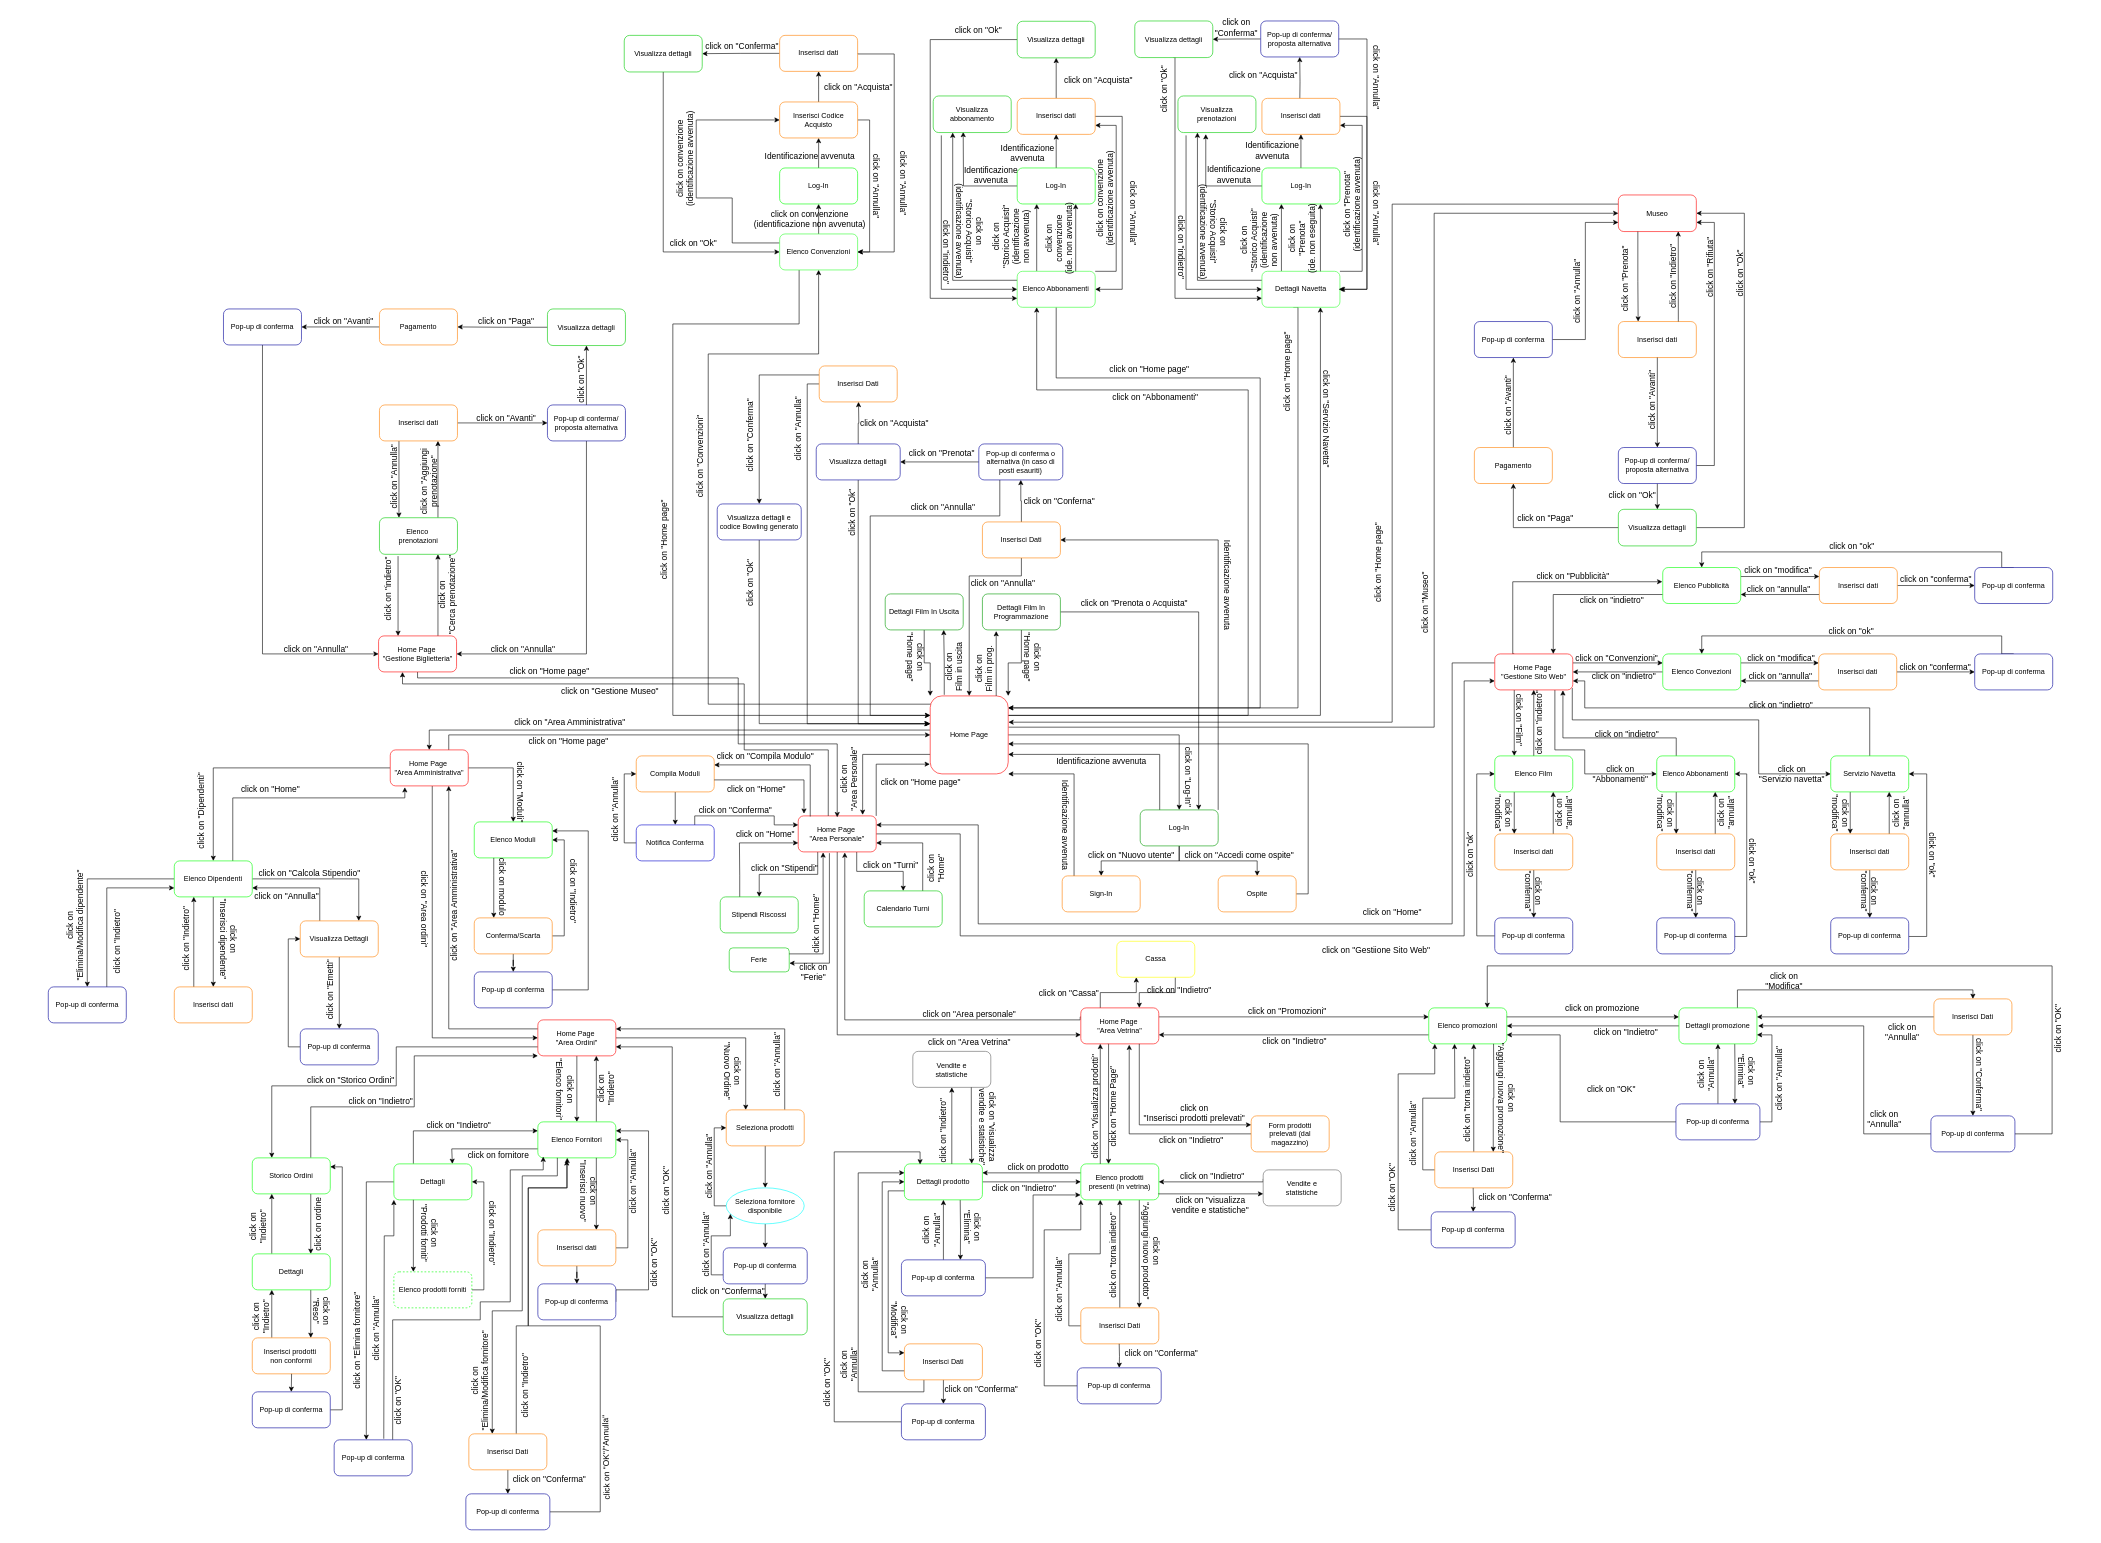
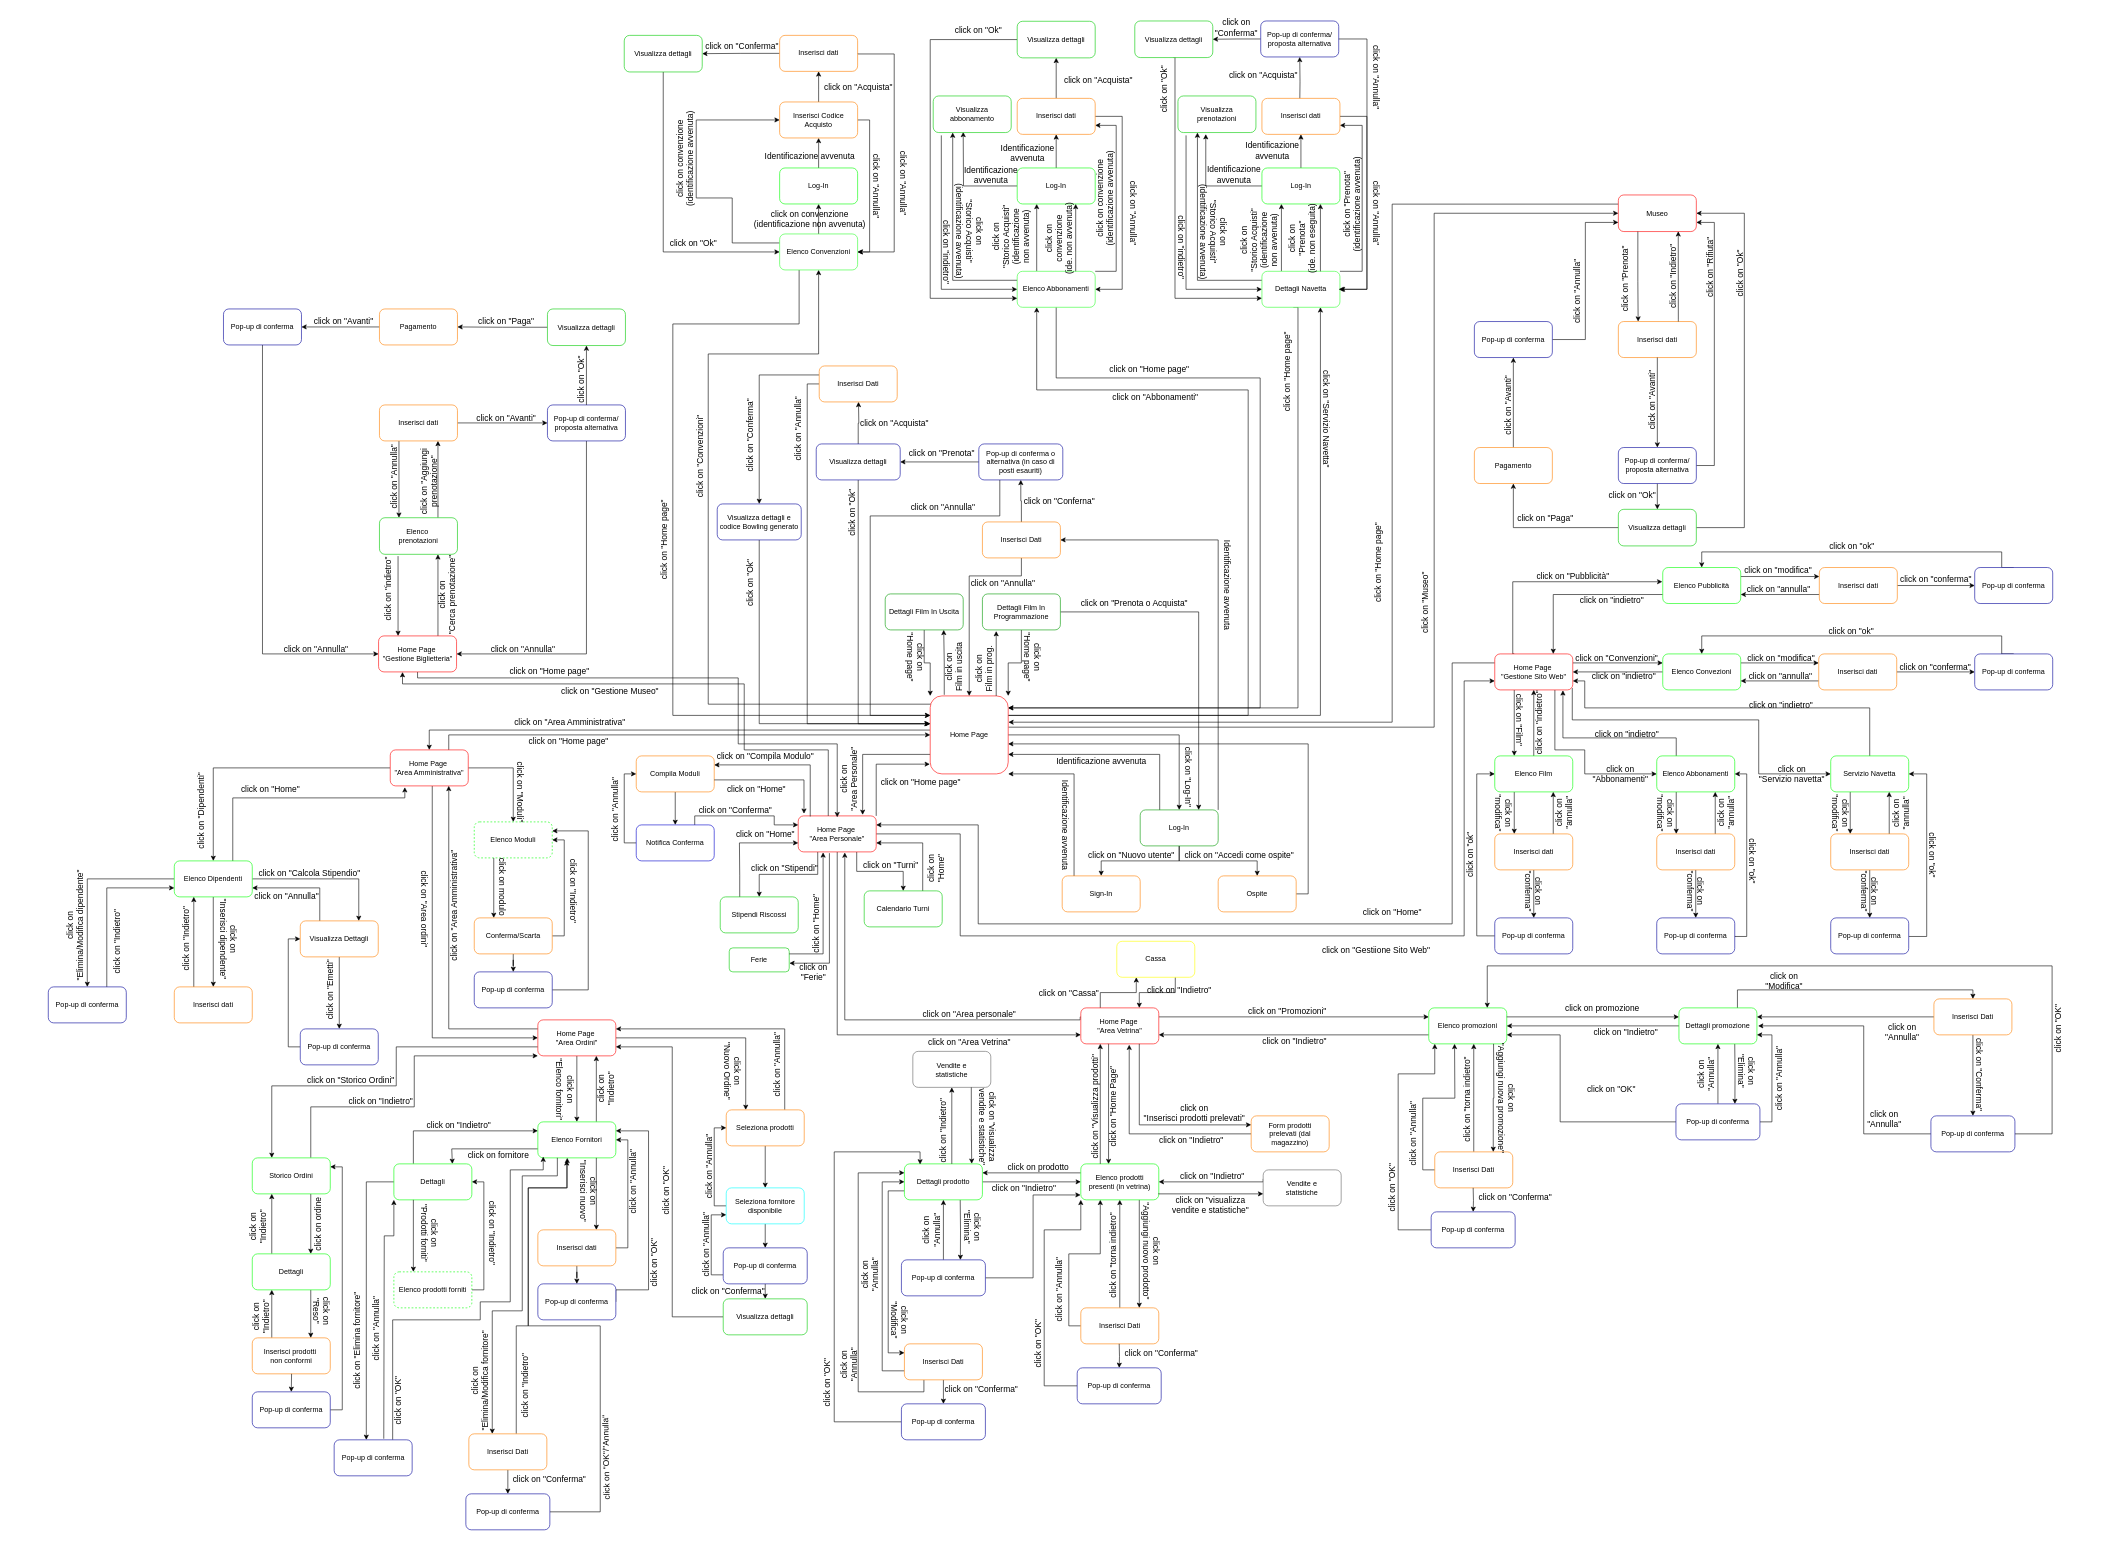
- <mxCell id="66" value="Elenco Moduli" style="rounded=1;whiteSpace=wrap;html=1;fillColor=#FFFFFF;strokeColor=#00FF00;" parent="1" vertex="1"><mxGeometry x="790" y="1369" width="130" height="60" as="geometry" /></mxCell>
+ <mxCell id="66" value="Elenco Moduli" style="rounded=1;whiteSpace=wrap;html=1;fillColor=#FFFFFF;strokeColor=#00FF00;dashed=1;" parent="1" vertex="1"><mxGeometry x="790" y="1369" width="130" height="60" as="geometry" /></mxCell>
- <mxCell id="130" value="Seleziona fornitore&lt;br&gt;disponibile" style="ellipse;whiteSpace=wrap;html=1;fillColor=#FFFFFF;strokeColor=#00FFFF;" parent="1" vertex="1"><mxGeometry x="1210" y="1979" width="130" height="60" as="geometry" /></mxCell>
+ <mxCell id="130" value="Seleziona fornitore&lt;br&gt;disponibile" style="rounded=1;whiteSpace=wrap;html=1;fillColor=#FFFFFF;strokeColor=#00FFFF;" parent="1" vertex="1"><mxGeometry x="1210" y="1979" width="130" height="60" as="geometry" /></mxCell>
